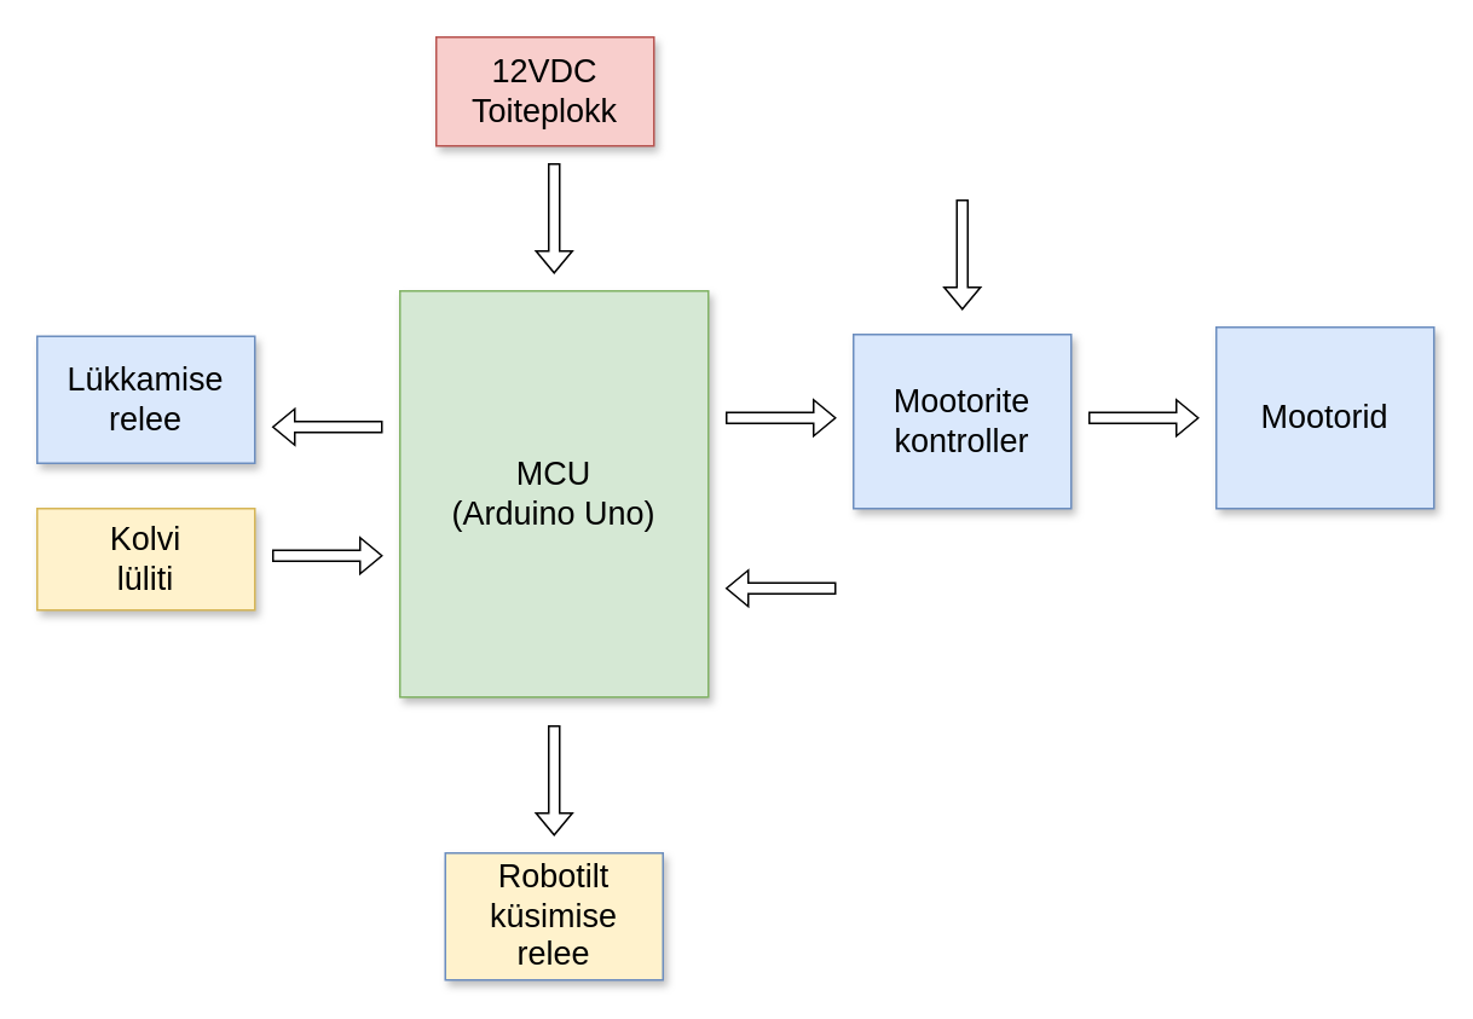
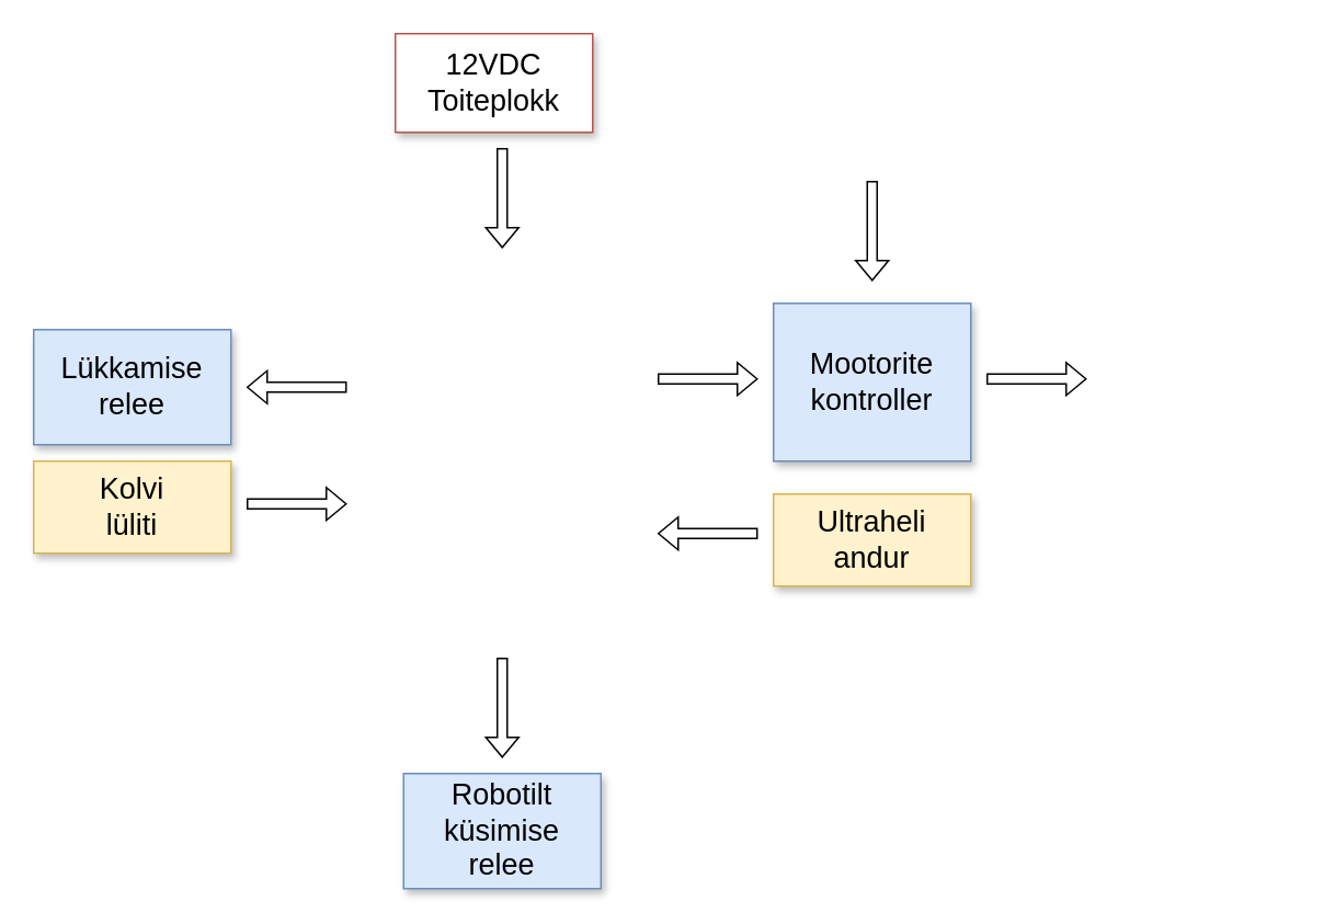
- <mxCell id="3" value="12VDC Toiteplokk" style="whiteSpace=wrap;html=1;shadow=1;fontSize=18;fillColor=#f8cecc;strokeColor=#b85450;" vertex="1" parent="1"><mxGeometry x="240" y="20" width="120" height="60" as="geometry" /></mxCell>
+ <mxCell id="3" value="12VDC Toiteplokk" style="whiteSpace=wrap;html=1;shadow=1;fontSize=18;fillColor=#ffffff;strokeColor=#b85450;" vertex="1" parent="1"><mxGeometry x="240" y="20" width="120" height="60" as="geometry" /></mxCell>
- <mxCell id="9" value="Lükkamise&lt;div&gt;relee&lt;/div&gt;" style="whiteSpace=wrap;html=1;shadow=1;fontSize=18;fillColor=#dae8fc;strokeColor=#6c8ebf;" vertex="1" parent="1"><mxGeometry x="20" y="185" width="120" height="70" as="geometry" /></mxCell>
+ <mxCell id="9" value="Lükkamise&lt;div&gt;relee&lt;/div&gt;" style="whiteSpace=wrap;html=1;shadow=1;fontSize=18;fillColor=#dae8fc;strokeColor=#6c8ebf;" vertex="1" parent="1"><mxGeometry x="20" y="200" width="120" height="70" as="geometry" /></mxCell>
- <mxCell id="5" value="Mootorid" style="whiteSpace=wrap;html=1;shadow=1;fontSize=18;fillColor=#dae8fc;strokeColor=#6c8ebf;" vertex="1" parent="1"><mxGeometry x="670" y="180" width="120" height="100" as="geometry" /></mxCell>
- <mxCell id="2" value="MCU&lt;div&gt;(Arduino Uno)&lt;/div&gt;" style="whiteSpace=wrap;html=1;shadow=1;fontSize=18;fillColor=#d5e8d4;strokeColor=#82b366;" vertex="1" parent="1"><mxGeometry x="220" y="160" width="170" height="224" as="geometry" /></mxCell>
+ <mxCell id="8" value="Ultraheli&lt;div&gt;andur&lt;/div&gt;" style="whiteSpace=wrap;html=1;shadow=1;fontSize=18;fillColor=#fff2cc;strokeColor=#d6b656;" vertex="1" parent="1"><mxGeometry x="470" y="300" width="120" height="56" as="geometry" /></mxCell>
- <mxCell id="17" value="Robotilt&lt;div&gt;küsimise&lt;/div&gt;&lt;div&gt;relee&lt;/div&gt;" style="whiteSpace=wrap;html=1;shadow=1;fontSize=18;fillColor=#fff2cc;strokeColor=#6c8ebf;" vertex="1" parent="1"><mxGeometry x="245" y="470" width="120" height="70" as="geometry" /></mxCell>
+ <mxCell id="17" value="Robotilt&lt;div&gt;küsimise&lt;/div&gt;&lt;div&gt;relee&lt;/div&gt;" style="whiteSpace=wrap;html=1;shadow=1;fontSize=18;fillColor=#dae8fc;strokeColor=#6c8ebf;" vertex="1" parent="1"><mxGeometry x="245" y="470" width="120" height="70" as="geometry" /></mxCell>
